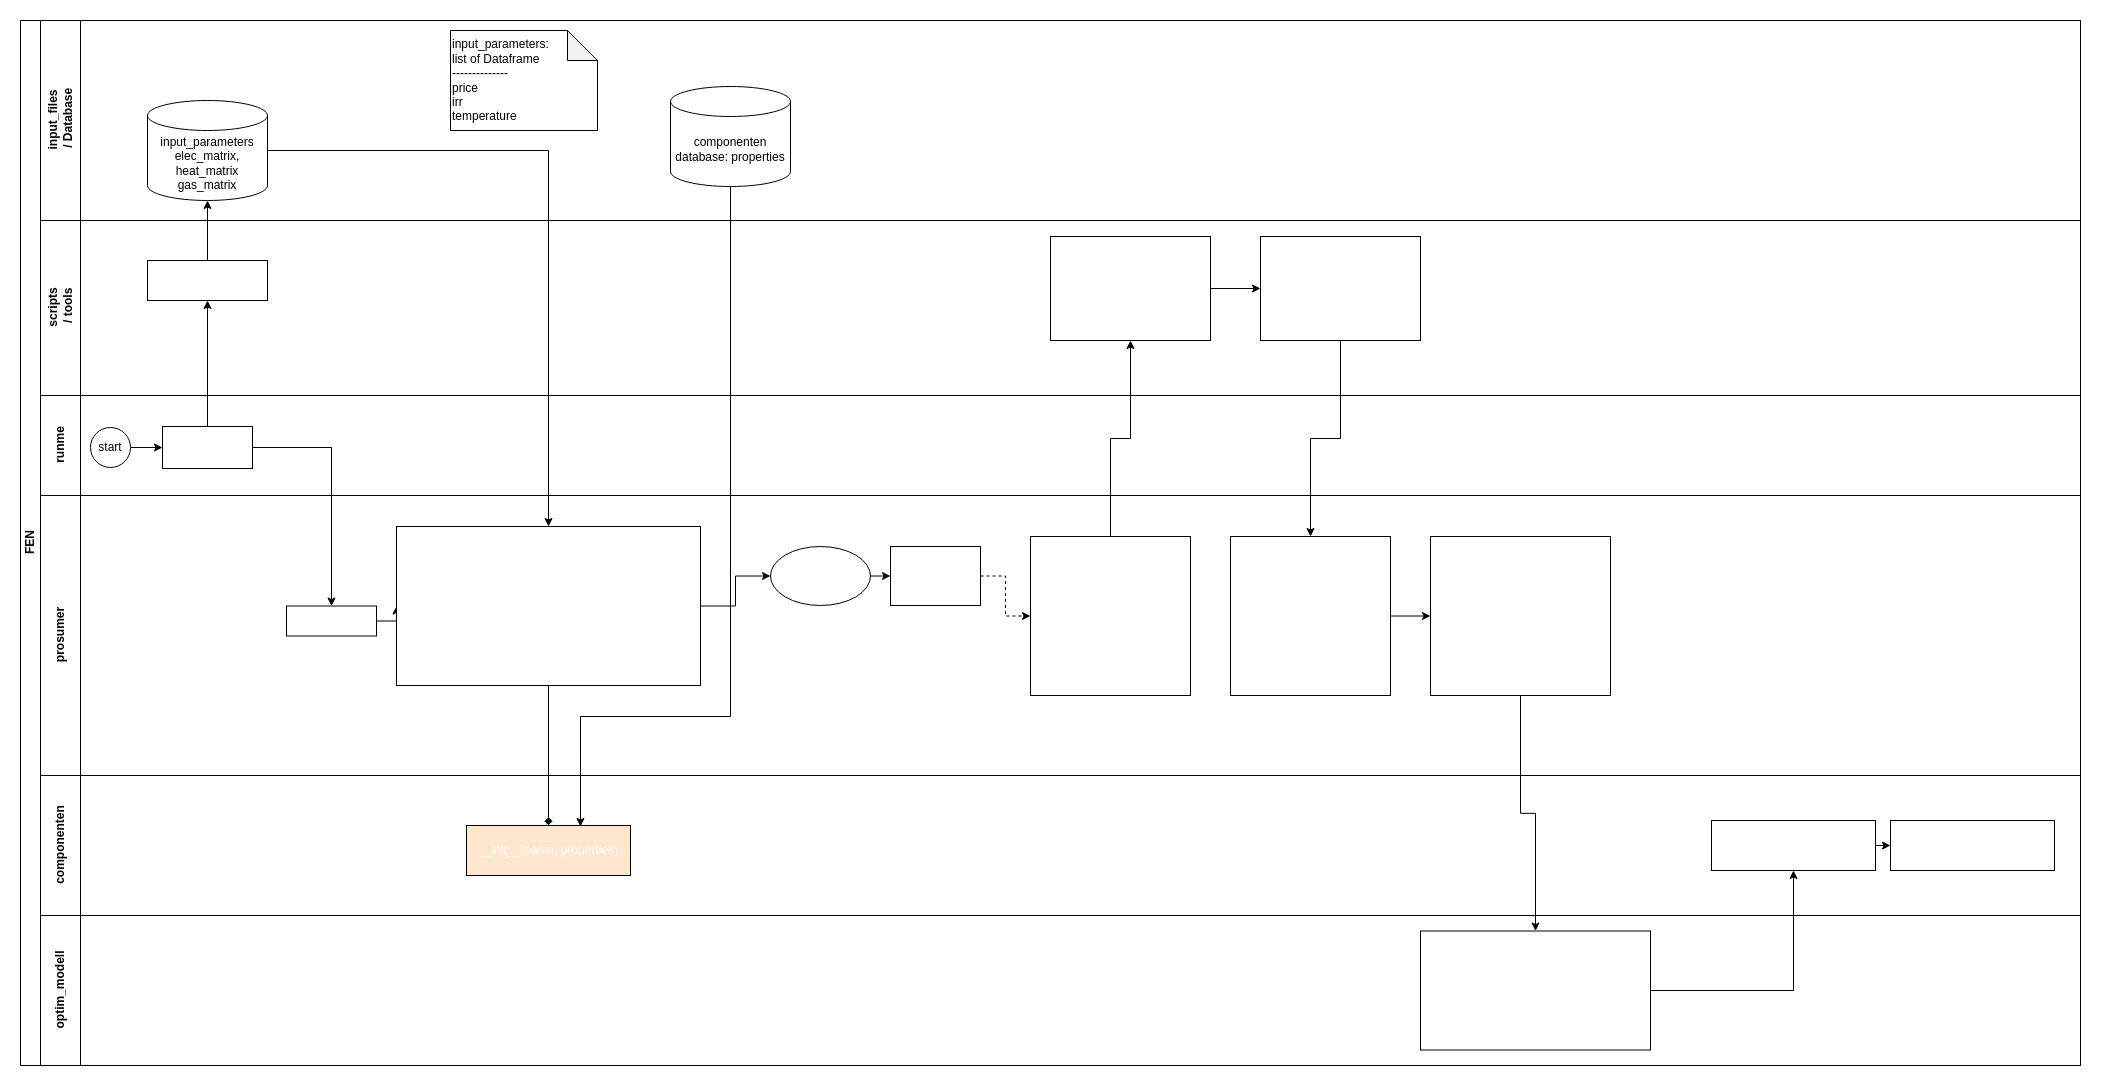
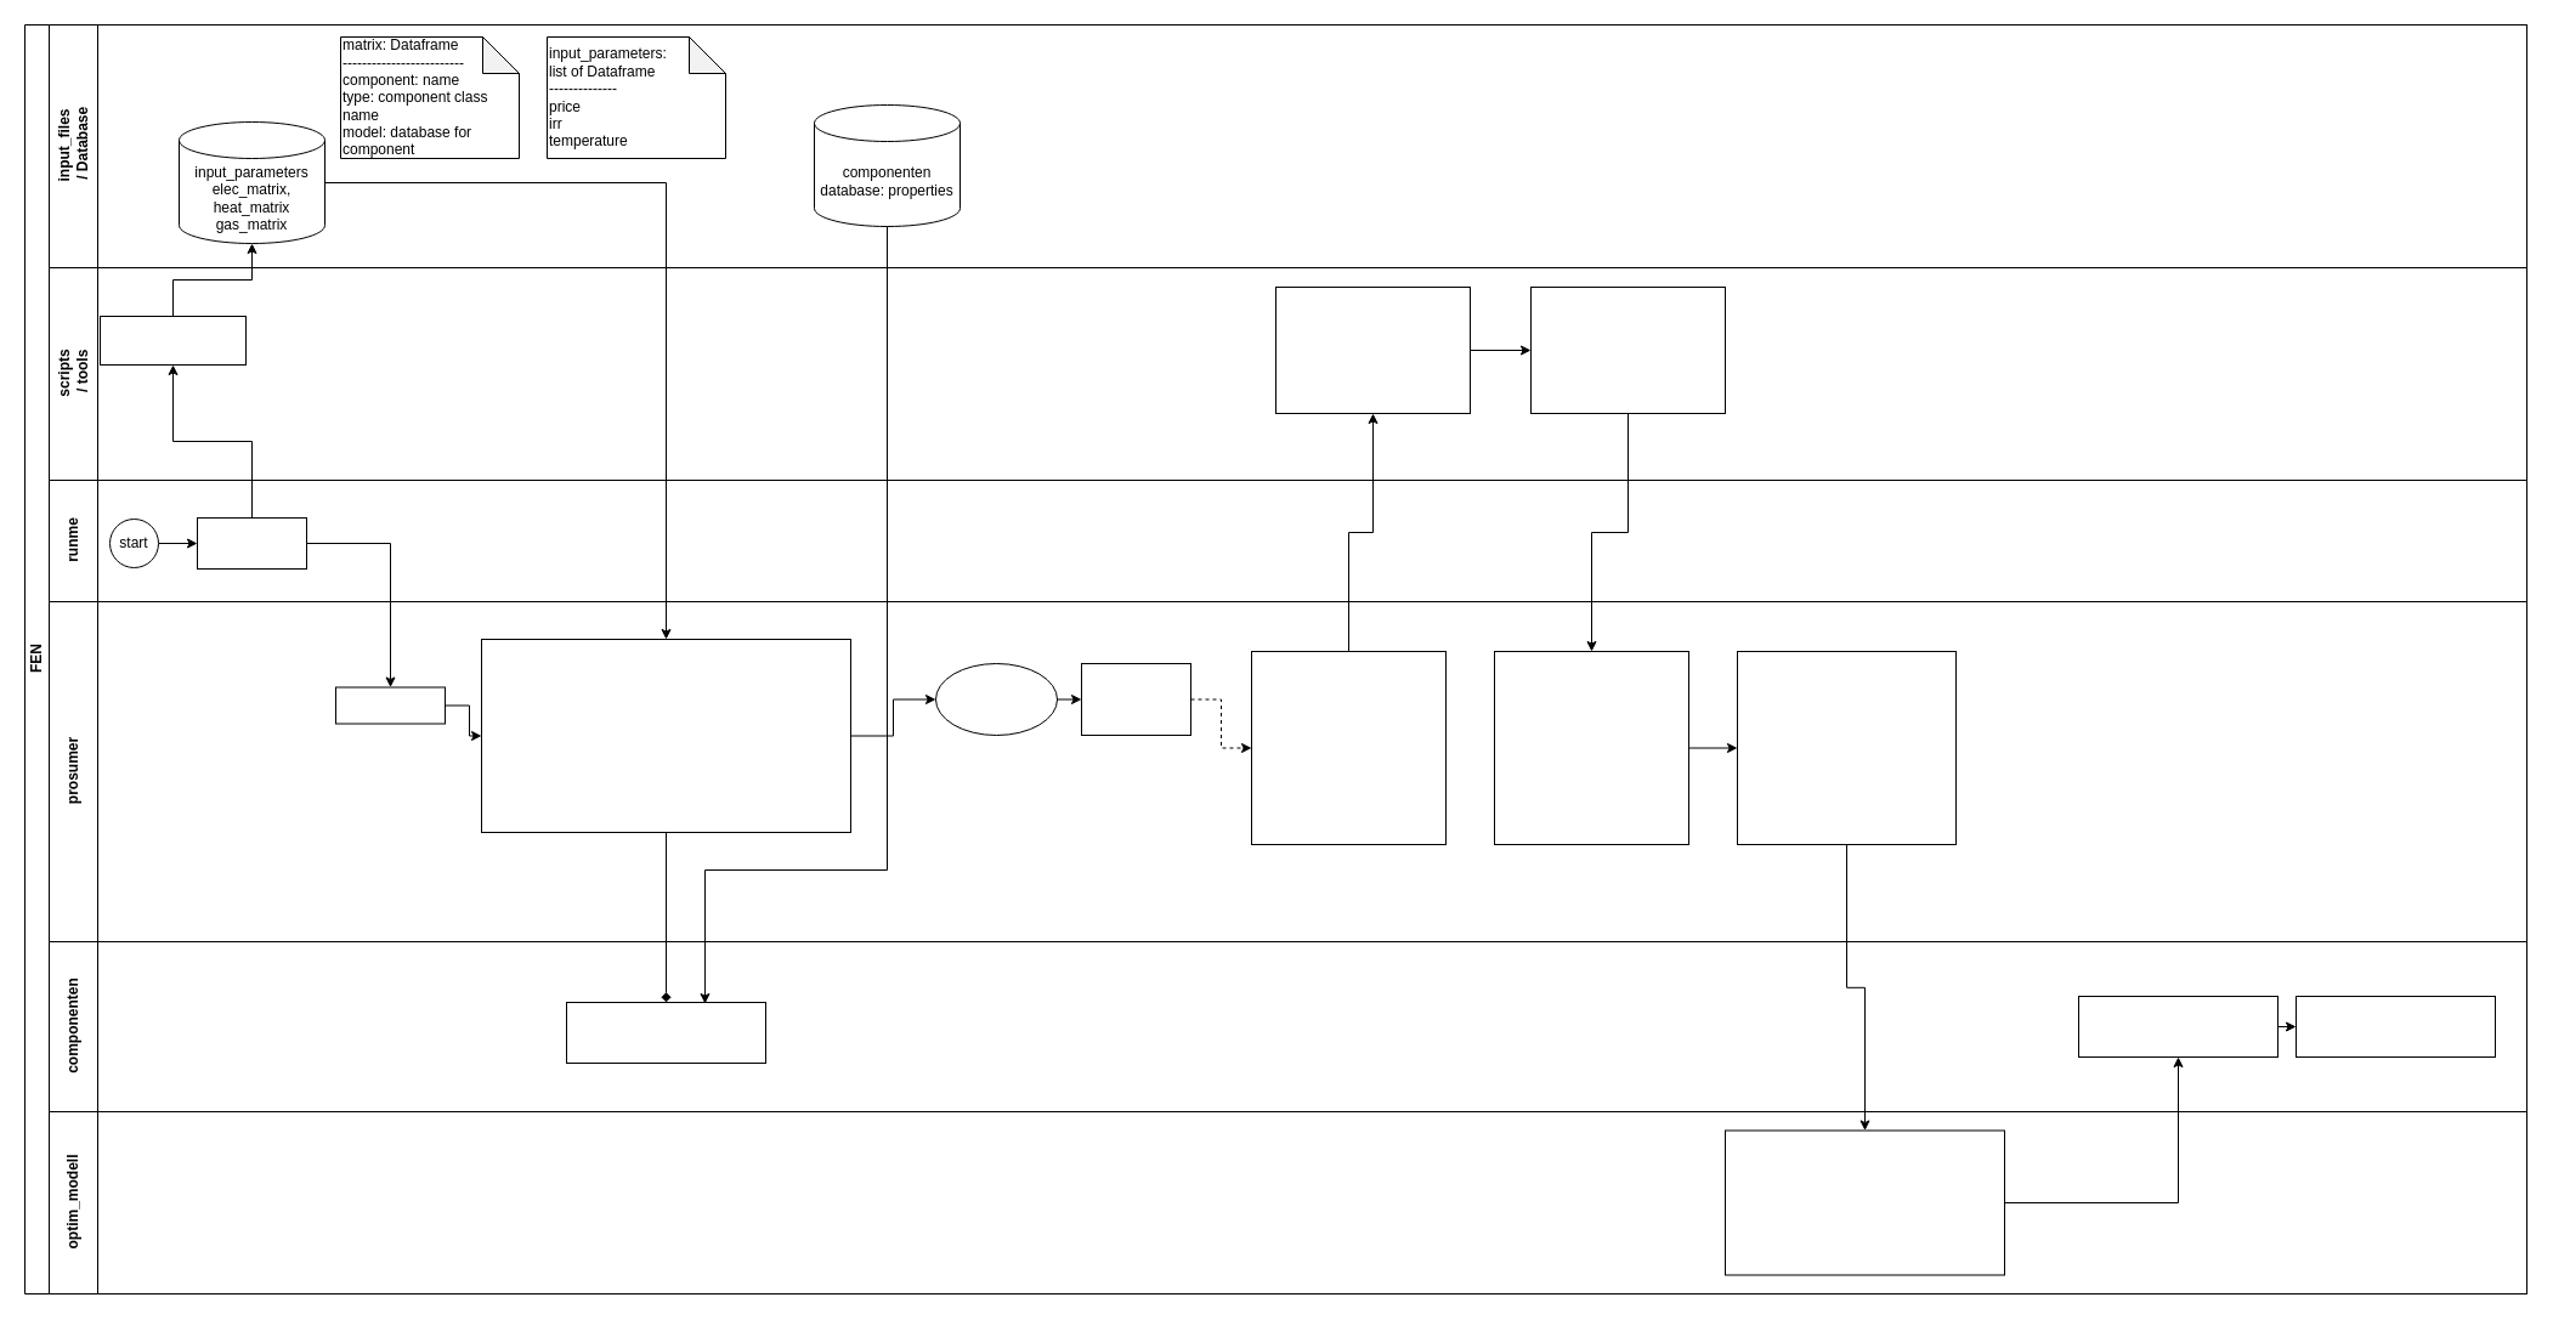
+ <mxCell id="6" value="&lt;div&gt;matrix: Dataframe&lt;/div&gt;&lt;div&gt;-------------------------&lt;br&gt;&lt;/div&gt;&lt;div&gt;component: name&lt;/div&gt;&lt;div&gt;type: component class name&lt;/div&gt;&lt;div&gt;model: database for component&lt;br&gt;&lt;/div&gt;" style="shape=note;whiteSpace=wrap;html=1;backgroundOutline=1;darkOpacity=0.05;align=left;" parent="4" vertex="1"><mxGeometry x="133" width="147" height="100" as="geometry" /></mxCell>
- <mxCell id="10" value="&lt;div&gt;extract_inputs&lt;/div&gt;" style="rounded=0;whiteSpace=wrap;html=1;fontFamily=Helvetica;fontSize=12;fontColor=#FFFFFF;align=center;" parent="9" vertex="1"><mxGeometry x="107" y="40" width="120" height="40" as="geometry" /></mxCell>
+ <mxCell id="10" value="&lt;div&gt;extract_inputs&lt;/div&gt;" style="rounded=0;whiteSpace=wrap;html=1;fontFamily=Helvetica;fontSize=12;fontColor=#FFFFFF;align=center;" parent="9" vertex="1"><mxGeometry x="42" y="40" width="120" height="40" as="geometry" /></mxCell>
- <mxCell id="23" value="&amp;nbsp;__init__" style="rounded=0;whiteSpace=wrap;html=1;fontFamily=Helvetica;fontSize=12;fontColor=#FFFFFF;align=center;" parent="21" vertex="1"><mxGeometry x="246" y="110.5" width="90" height="30" as="geometry" /></mxCell>
+ <mxCell id="23" value="&amp;nbsp;__init__" style="rounded=0;whiteSpace=wrap;html=1;fontFamily=Helvetica;fontSize=12;fontColor=#FFFFFF;align=center;" parent="21" vertex="1"><mxGeometry x="236" y="70.5" width="90" height="30" as="geometry" /></mxCell>
- <mxCell id="35" value="__init__(name, properties)" style="rounded=0;whiteSpace=wrap;html=1;fontFamily=Helvetica;fontSize=12;fontColor=#FFFFFF;align=center;fillColor=#ffe6cc;" parent="34" vertex="1"><mxGeometry x="426" y="50" width="164" height="50" as="geometry" /></mxCell>
+ <mxCell id="35" value="__init__(name, properties)" style="rounded=0;whiteSpace=wrap;html=1;fontFamily=Helvetica;fontSize=12;fontColor=#FFFFFF;align=center;" parent="34" vertex="1"><mxGeometry x="426" y="50" width="164" height="50" as="geometry" /></mxCell>
